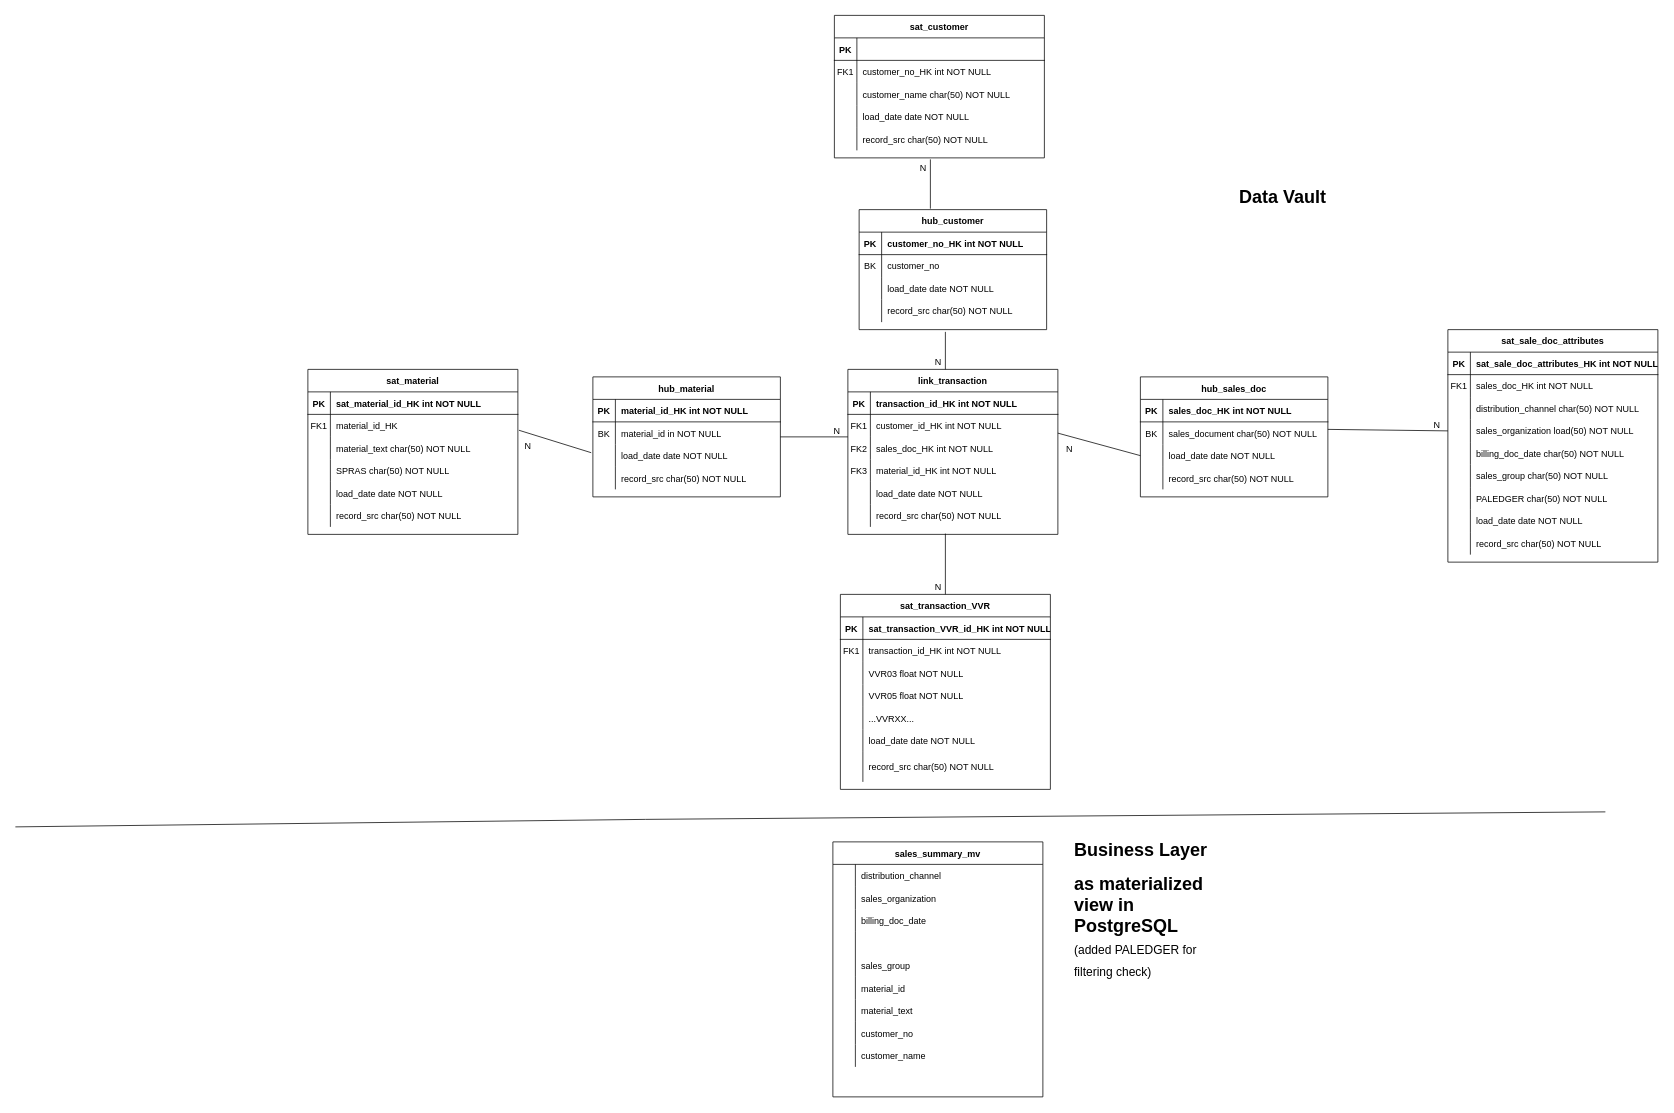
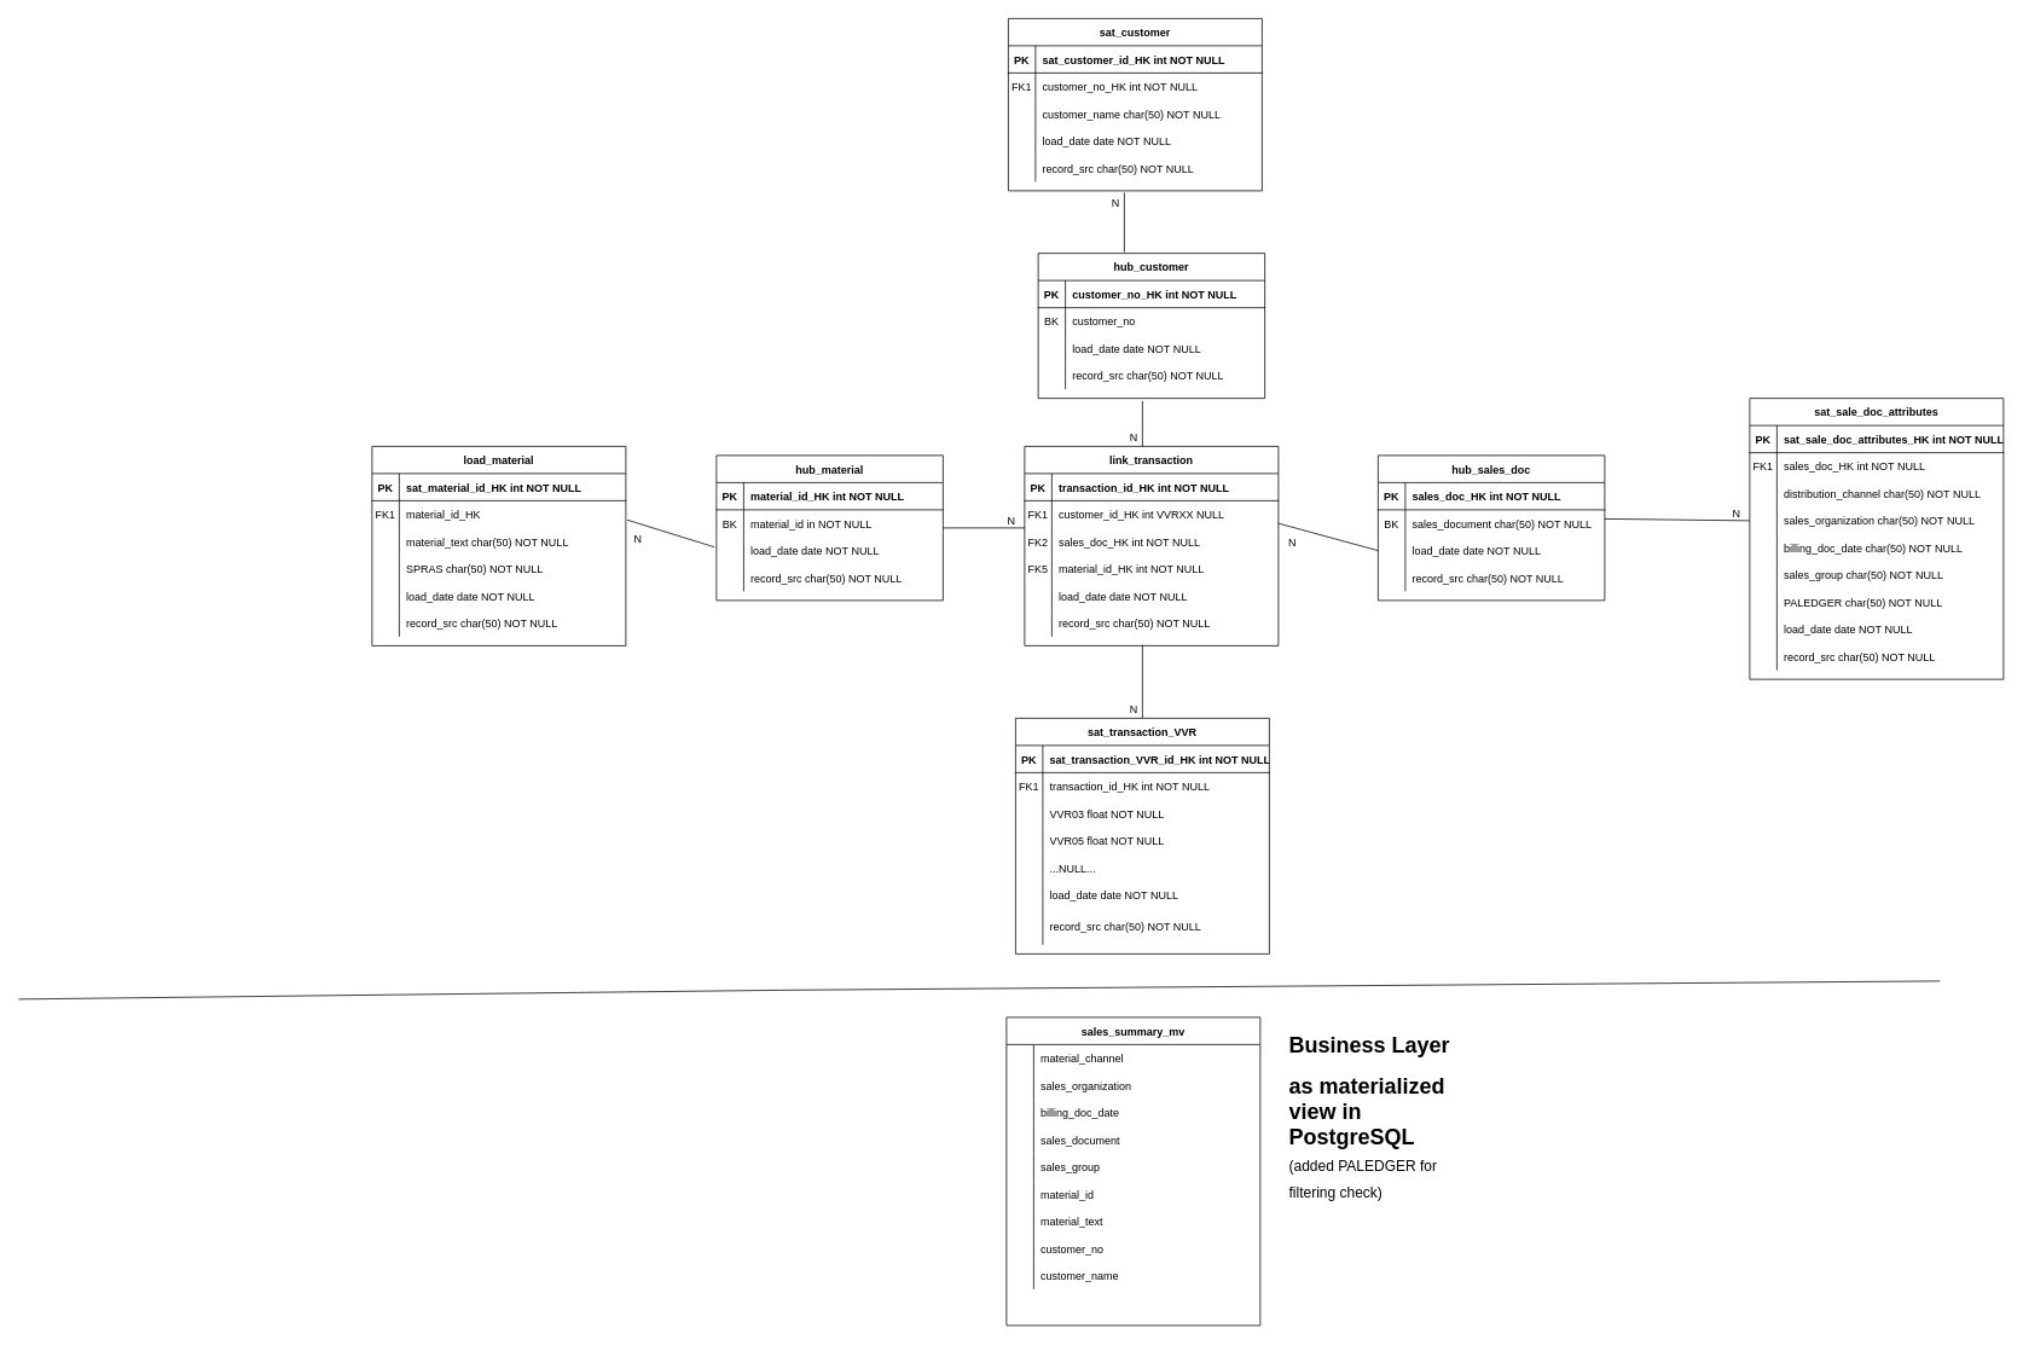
+ <mxCell id="110" value="sat_customer_id_HK int NOT NULL" style="shape=partialRectangle;overflow=hidden;connectable=0;fillColor=none;top=0;left=0;bottom=0;right=0;align=left;spacingLeft=6;fontStyle=1;" parent="108" vertex="1"><mxGeometry x="30" width="250" height="30" as="geometry"><mxRectangle width="250" height="30" as="alternateBounds" /></mxGeometry></mxCell>
- <mxCell id="160" value="&lt;h1 style=&quot;margin-top: 0px;&quot;&gt;Data Vault&lt;/h1&gt;" style="text;html=1;whiteSpace=wrap;overflow=hidden;rounded=0;" parent="1" vertex="1"><mxGeometry x="1650" y="242" width="180" height="120" as="geometry" /></mxCell>
- <mxCell id="60" value="sat_material" style="shape=table;startSize=30;container=1;collapsible=1;childLayout=tableLayout;fixedRows=1;rowLines=0;fontStyle=1;align=center;resizeLast=1;" parent="1" vertex="1"><mxGeometry x="410" y="492" width="280" height="220" as="geometry" /></mxCell>
+ <mxCell id="60" value="load_material" style="shape=table;startSize=30;container=1;collapsible=1;childLayout=tableLayout;fixedRows=1;rowLines=0;fontStyle=1;align=center;resizeLast=1;" parent="1" vertex="1"><mxGeometry x="410" y="492" width="280" height="220" as="geometry" /></mxCell>
- <mxCell id="47" value="customer_id_HK int NOT NULL" style="shape=partialRectangle;overflow=hidden;connectable=0;fillColor=none;top=0;left=0;bottom=0;right=0;align=left;spacingLeft=6;" parent="45" vertex="1"><mxGeometry x="30" width="250" height="30" as="geometry"><mxRectangle width="250" height="30" as="alternateBounds" /></mxGeometry></mxCell>
+ <mxCell id="47" value="customer_id_HK int VVRXX NULL" style="shape=partialRectangle;overflow=hidden;connectable=0;fillColor=none;top=0;left=0;bottom=0;right=0;align=left;spacingLeft=6;" parent="45" vertex="1"><mxGeometry x="30" width="250" height="30" as="geometry"><mxRectangle width="250" height="30" as="alternateBounds" /></mxGeometry></mxCell>
- <mxCell id="91" value="sales_organization load(50) NOT NULL" style="shape=partialRectangle;overflow=hidden;connectable=0;fillColor=none;top=0;left=0;bottom=0;right=0;align=left;spacingLeft=6;" parent="89" vertex="1"><mxGeometry x="30" width="250" height="30" as="geometry"><mxRectangle width="250" height="30" as="alternateBounds" /></mxGeometry></mxCell>
+ <mxCell id="91" value="sales_organization char(50) NOT NULL" style="shape=partialRectangle;overflow=hidden;connectable=0;fillColor=none;top=0;left=0;bottom=0;right=0;align=left;spacingLeft=6;" parent="89" vertex="1"><mxGeometry x="30" width="250" height="30" as="geometry"><mxRectangle width="250" height="30" as="alternateBounds" /></mxGeometry></mxCell>
- <mxCell id="52" value="FK3" style="shape=partialRectangle;overflow=hidden;connectable=0;fillColor=none;top=0;left=0;bottom=0;right=0;" parent="51" vertex="1"><mxGeometry width="30" height="30" as="geometry"><mxRectangle width="30" height="30" as="alternateBounds" /></mxGeometry></mxCell>
+ <mxCell id="52" value="FK5" style="shape=partialRectangle;overflow=hidden;connectable=0;fillColor=none;top=0;left=0;bottom=0;right=0;" parent="51" vertex="1"><mxGeometry width="30" height="30" as="geometry"><mxRectangle width="30" height="30" as="alternateBounds" /></mxGeometry></mxCell>
- <mxCell id="150" value="...VVRXX..." style="shape=partialRectangle;overflow=hidden;connectable=0;fillColor=none;top=0;left=0;bottom=0;right=0;align=left;spacingLeft=6;" parent="148" vertex="1"><mxGeometry x="30" width="250" height="30" as="geometry"><mxRectangle width="250" height="30" as="alternateBounds" /></mxGeometry></mxCell>
+ <mxCell id="150" value="...NULL..." style="shape=partialRectangle;overflow=hidden;connectable=0;fillColor=none;top=0;left=0;bottom=0;right=0;align=left;spacingLeft=6;" parent="148" vertex="1"><mxGeometry x="30" width="250" height="30" as="geometry"><mxRectangle width="250" height="30" as="alternateBounds" /></mxGeometry></mxCell>
- <mxCell id="165" value="distribution_channel" style="shape=partialRectangle;overflow=hidden;connectable=0;fillColor=none;top=0;left=0;bottom=0;right=0;align=left;spacingLeft=6;" parent="163" vertex="1"><mxGeometry x="30" width="250" height="30" as="geometry"><mxRectangle width="250" height="30" as="alternateBounds" /></mxGeometry></mxCell>
+ <mxCell id="165" value="material_channel" style="shape=partialRectangle;overflow=hidden;connectable=0;fillColor=none;top=0;left=0;bottom=0;right=0;align=left;spacingLeft=6;" parent="163" vertex="1"><mxGeometry x="30" width="250" height="30" as="geometry"><mxRectangle width="250" height="30" as="alternateBounds" /></mxGeometry></mxCell>
+ <mxCell id="174" value="sales_document" style="shape=partialRectangle;overflow=hidden;connectable=0;fillColor=none;top=0;left=0;bottom=0;right=0;align=left;spacingLeft=6;" parent="172" vertex="1"><mxGeometry x="30" width="250" height="30" as="geometry"><mxRectangle width="250" height="30" as="alternateBounds" /></mxGeometry></mxCell>
- <mxCell id="161" value="&lt;h1 style=&quot;margin-top: 0px;&quot;&gt;Business Layer&lt;/h1&gt;&lt;h1 style=&quot;margin-top: 0px;&quot;&gt;as materialized view in PostgreSQL&lt;br&gt;&lt;span style=&quot;font-weight: 400;&quot;&gt;&lt;font style=&quot;font-size: 16px;&quot;&gt;(added PALEDGER for filtering check)&lt;/font&gt;&lt;/span&gt;&lt;/h1&gt;" style="text;html=1;whiteSpace=wrap;overflow=hidden;rounded=0;" parent="1" vertex="1"><mxGeometry x="1430" y="1112" width="180" height="300" as="geometry" /></mxCell>
+ <mxCell id="161" value="&lt;h1 style=&quot;margin-top: 0px;&quot;&gt;Business Layer&lt;/h1&gt;&lt;h1 style=&quot;margin-top: 0px;&quot;&gt;as materialized view in PostgreSQL&lt;br&gt;&lt;span style=&quot;font-weight: 400;&quot;&gt;&lt;font style=&quot;font-size: 16px;&quot;&gt;(added PALEDGER for filtering check)&lt;/font&gt;&lt;/span&gt;&lt;/h1&gt;" style="text;html=1;whiteSpace=wrap;overflow=hidden;rounded=0;" parent="1" vertex="1"><mxGeometry x="1420" y="1132" width="180" height="300" as="geometry" /></mxCell>
